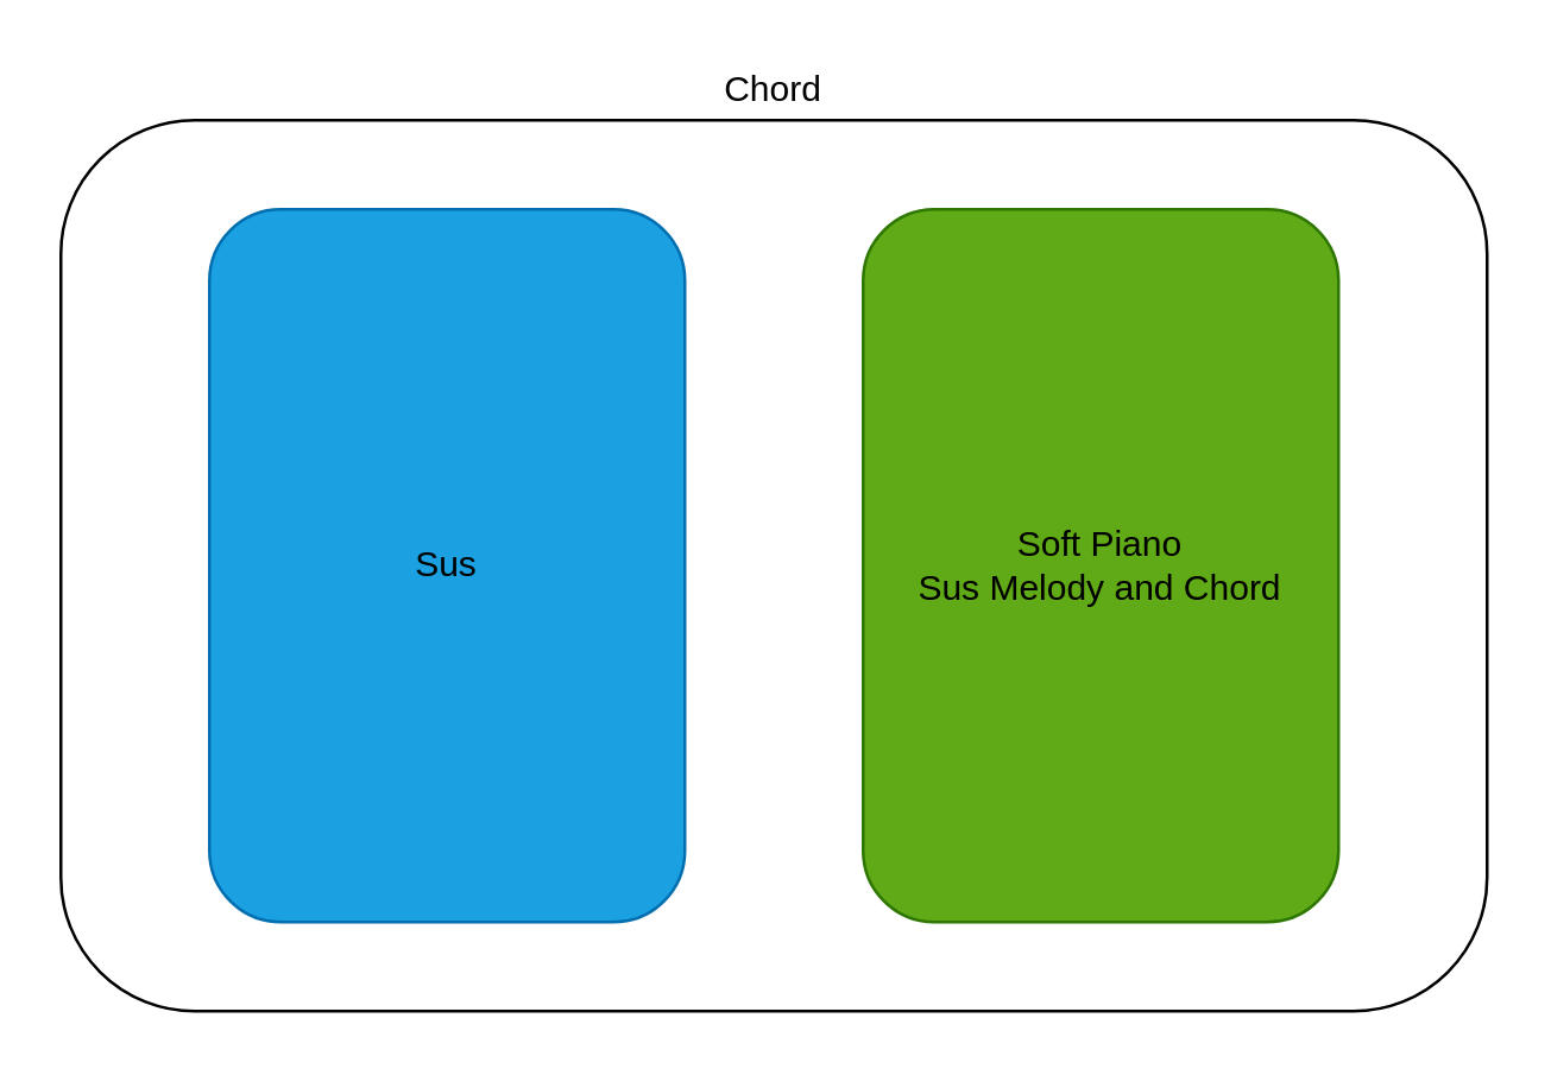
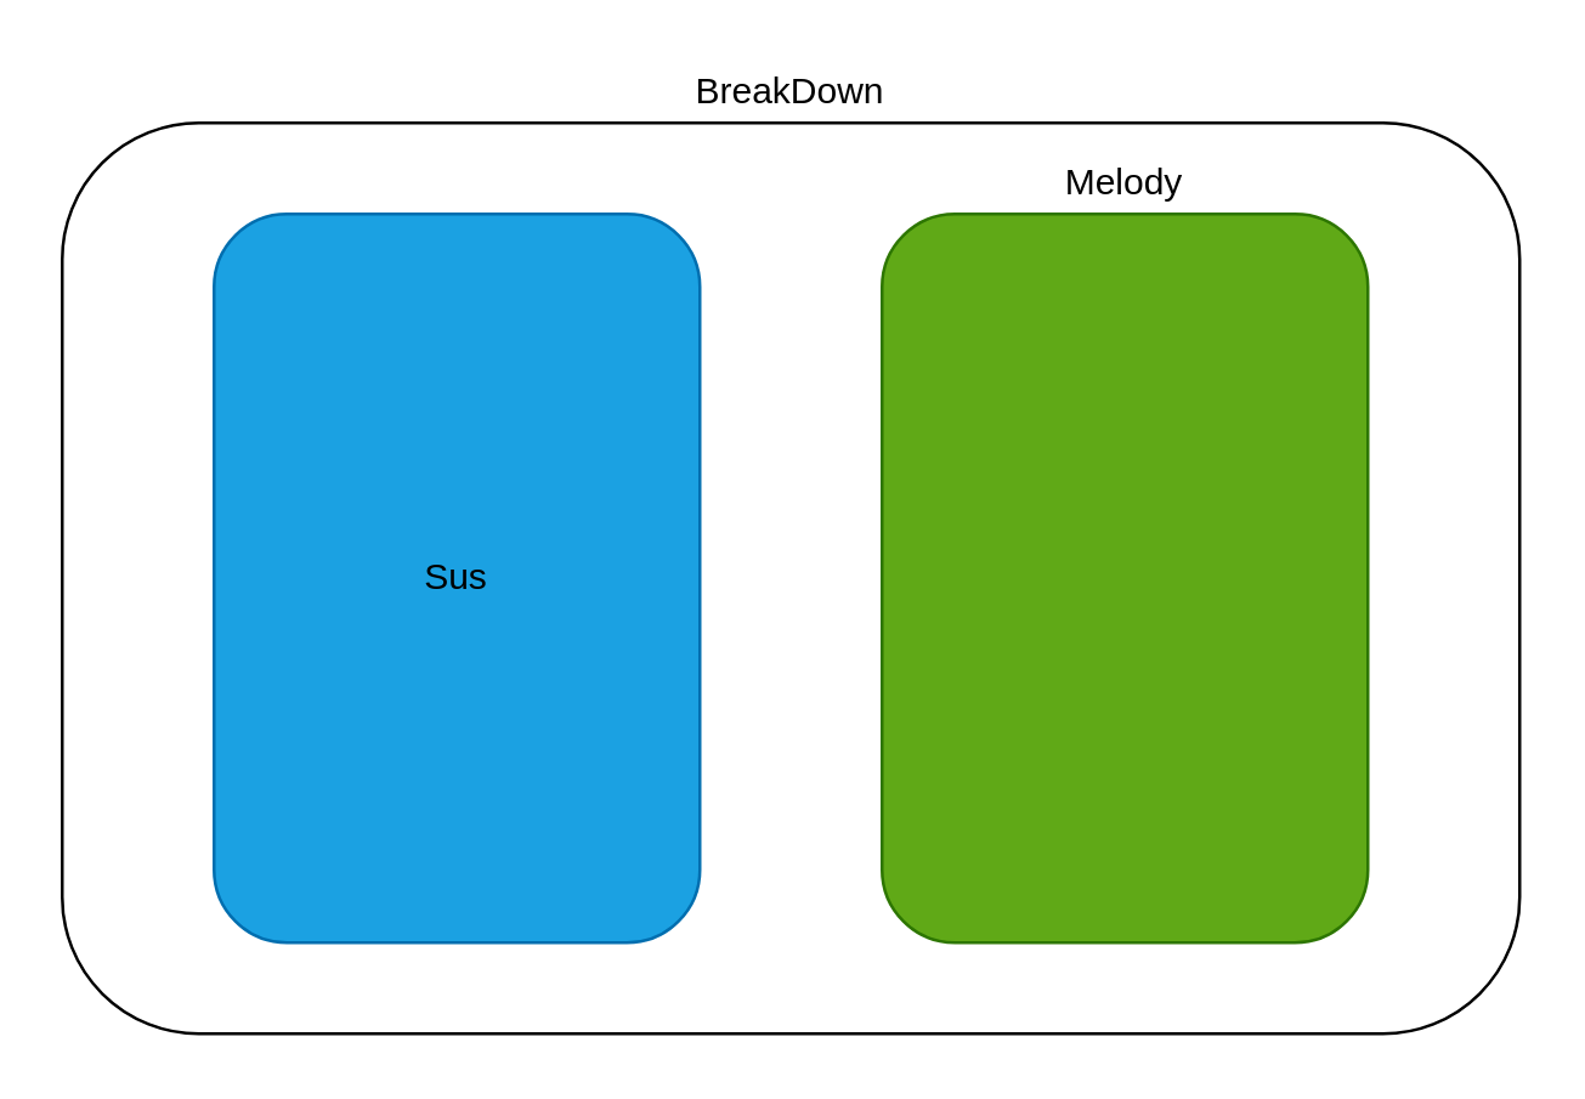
- <mxCell id="7" value="Chord" style="text;html=1;strokeColor=none;fillColor=none;align=center;verticalAlign=middle;whiteSpace=wrap;rounded=0;" parent="1" vertex="1"><mxGeometry x="225" y="20" width="70" height="20" as="geometry" /></mxCell>
+ <mxCell id="7" value="BreakDown" style="text;html=1;strokeColor=none;fillColor=none;align=center;verticalAlign=middle;whiteSpace=wrap;rounded=0;" parent="1" vertex="1"><mxGeometry x="225" y="20" width="70" height="20" as="geometry" /></mxCell>
+ <mxCell id="6" value="Melody" style="text;html=1;strokeColor=none;fillColor=none;align=center;verticalAlign=middle;whiteSpace=wrap;rounded=0;" parent="1" vertex="1"><mxGeometry x="350" y="50" width="40" height="20" as="geometry" /></mxCell>
- <mxCell id="5" value="Soft Piano &lt;br&gt;Sus Melody and Chord" style="text;html=1;strokeColor=none;fillColor=none;align=center;verticalAlign=middle;whiteSpace=wrap;rounded=0;" parent="1" vertex="1"><mxGeometry x="290" y="180" width="160" height="20" as="geometry" /></mxCell>
